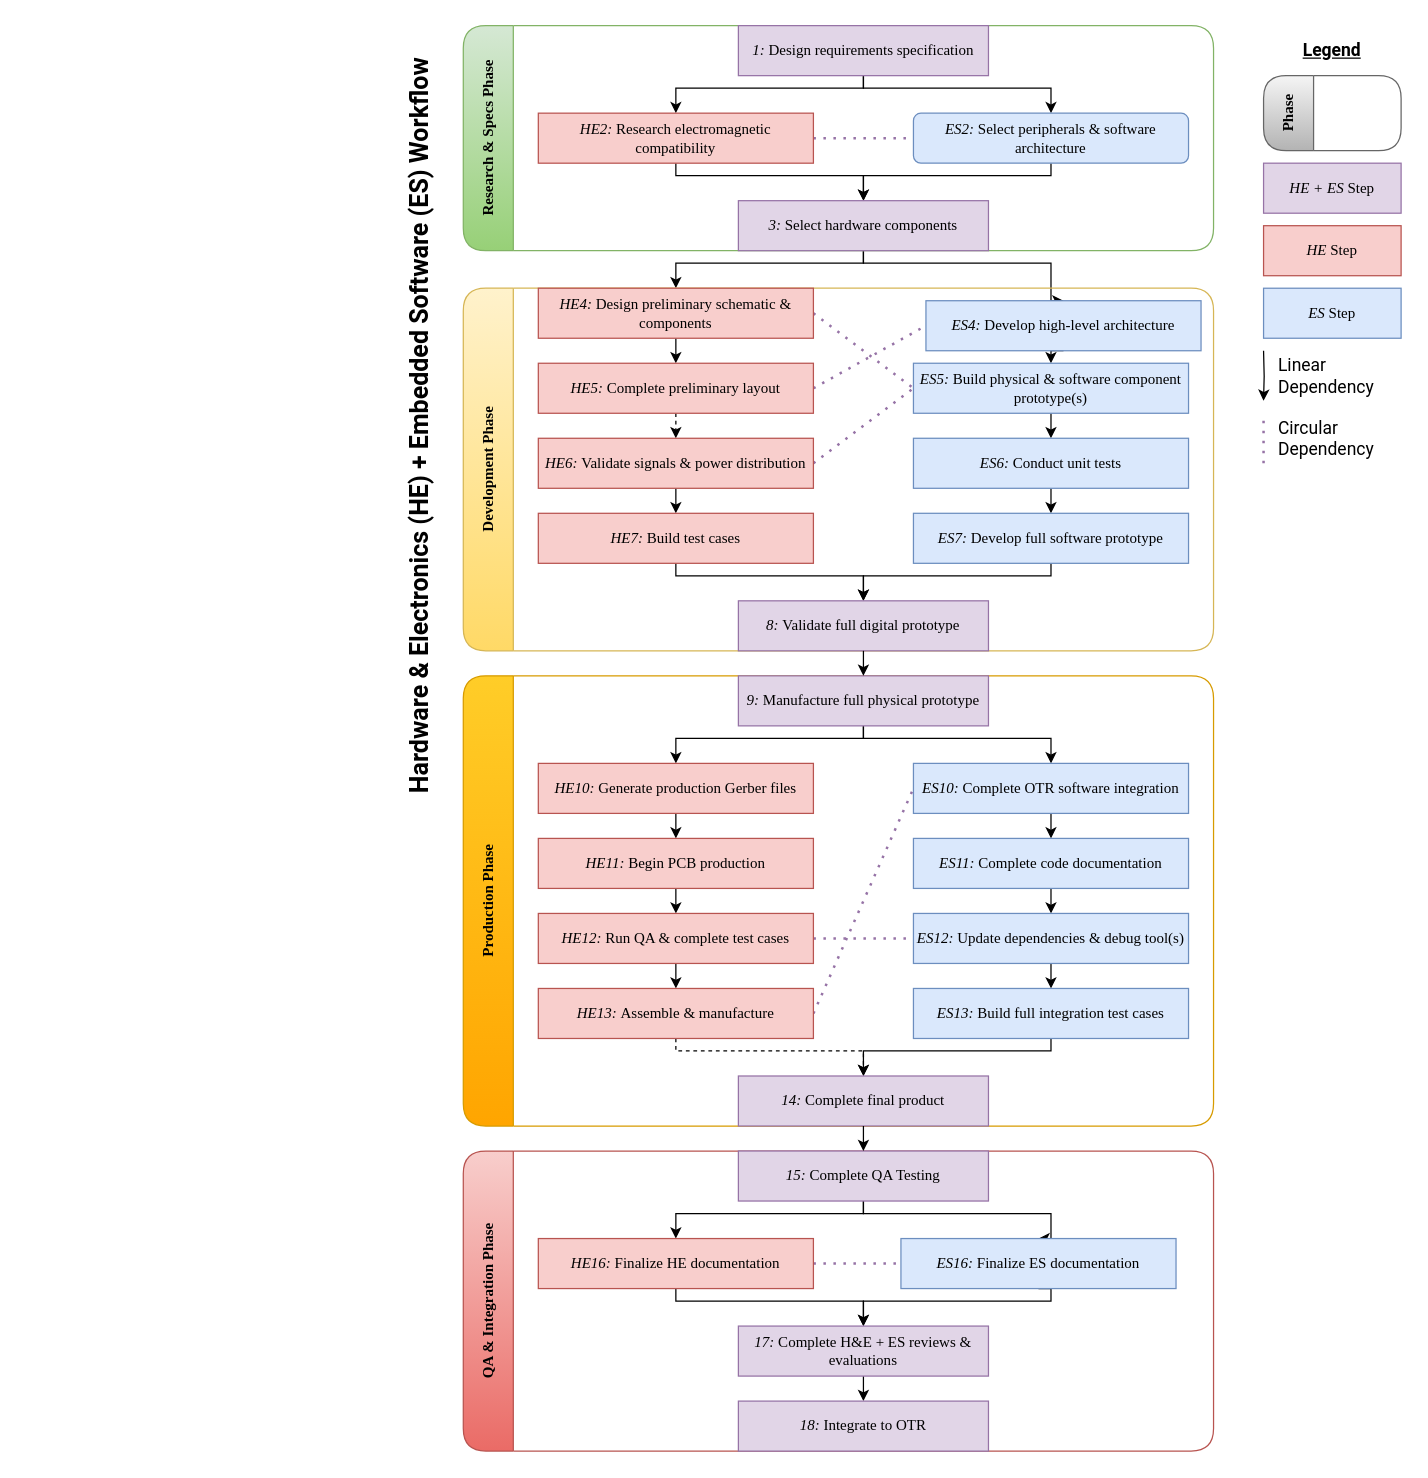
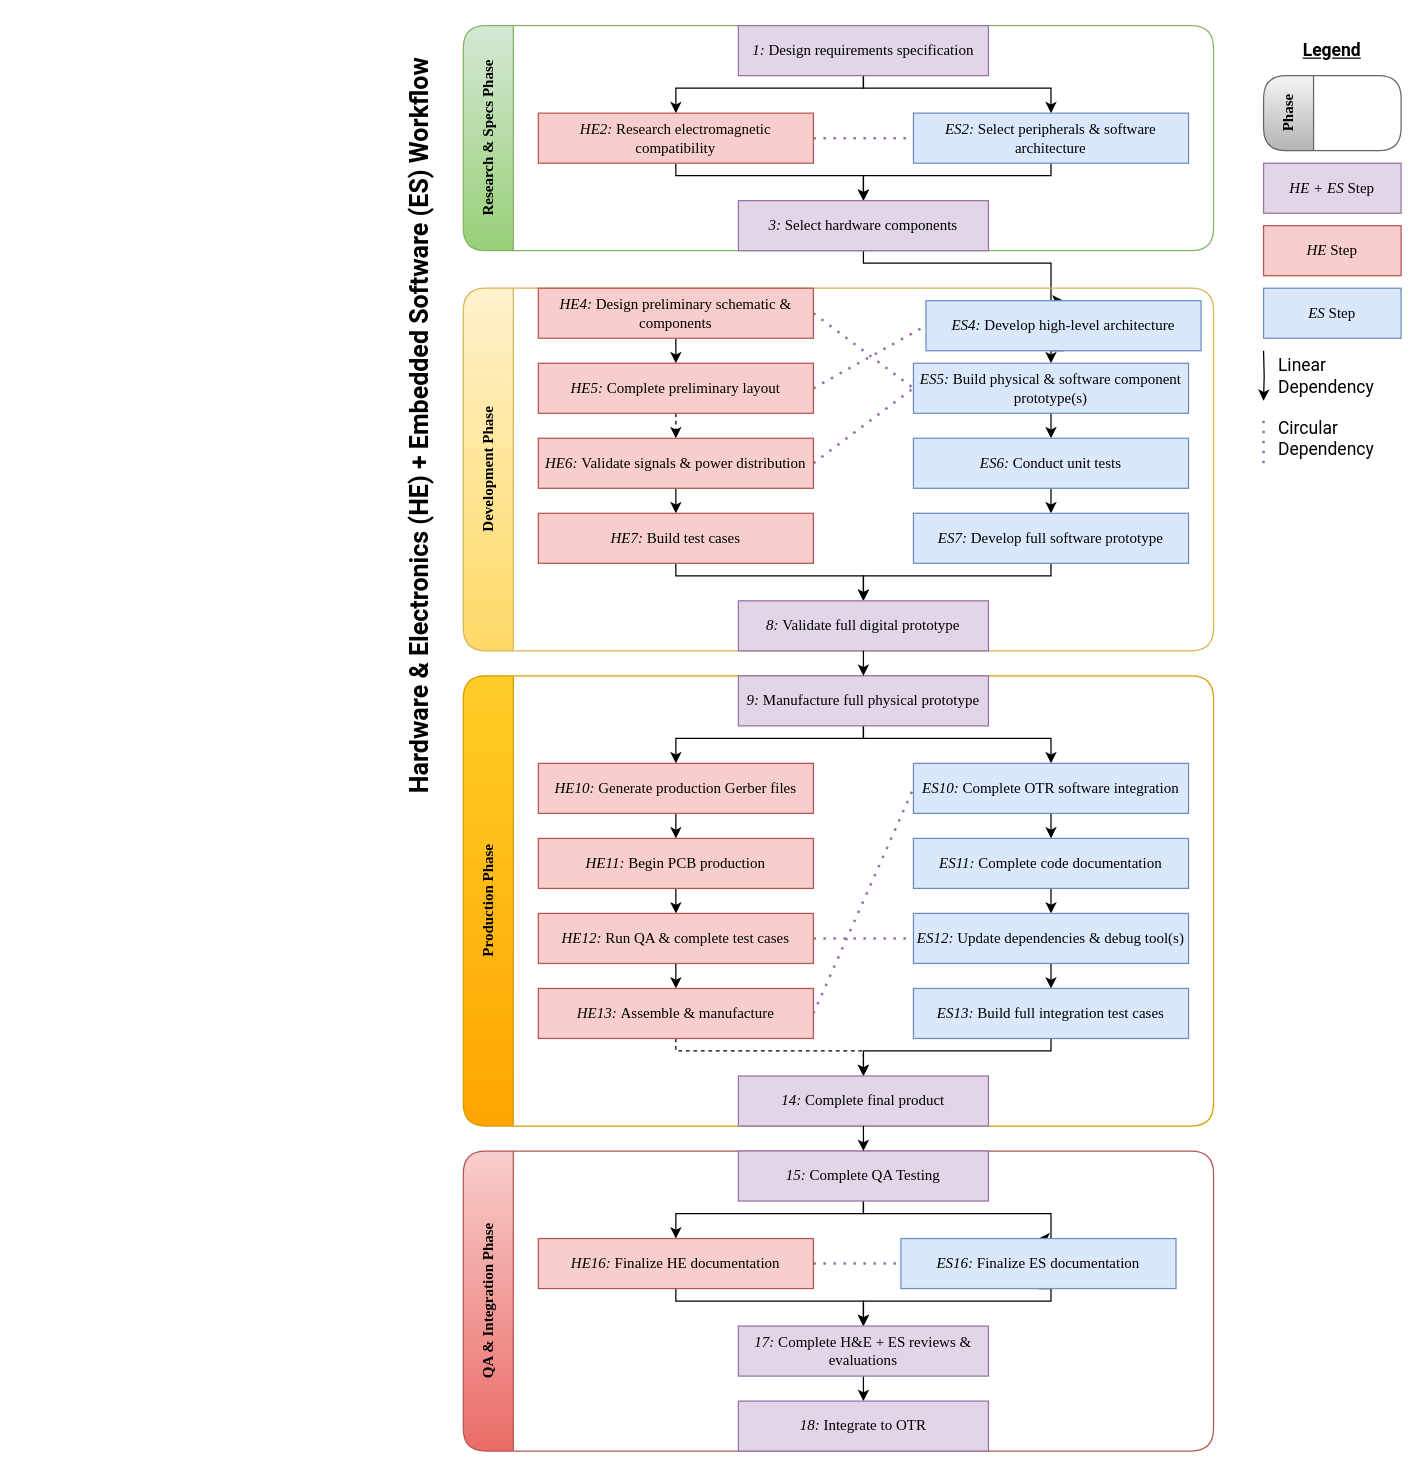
- <mxCell id="12" value="&lt;font&gt;&lt;i&gt;ES2: &lt;/i&gt;Select peripherals &amp;amp; software architecture&lt;br&gt;&lt;/font&gt;" style="whiteSpace=wrap;html=1;fillColor=#dae8fc;strokeColor=#6c8ebf;fontFamily=JetBrains Mono;fontSource=https%3A%2F%2Ffonts.googleapis.com%2Fcss%3Ffamily%3DJetBrains%2BMono;rounded=1;" parent="5" vertex="1"><mxGeometry x="360" y="70" width="220" height="40" as="geometry" /></mxCell>
+ <mxCell id="12" value="&lt;font&gt;&lt;i&gt;ES2: &lt;/i&gt;Select peripherals &amp;amp; software architecture&lt;br&gt;&lt;/font&gt;" style="rounded=0;whiteSpace=wrap;html=1;fillColor=#dae8fc;strokeColor=#6c8ebf;fontFamily=JetBrains Mono;fontSource=https%3A%2F%2Ffonts.googleapis.com%2Fcss%3Ffamily%3DJetBrains%2BMono;" parent="5" vertex="1"><mxGeometry x="360" y="70" width="220" height="40" as="geometry" /></mxCell>
- <mxCell id="3" style="edgeStyle=orthogonalEdgeStyle;rounded=0;orthogonalLoop=1;jettySize=auto;html=1;exitX=0.5;exitY=1;exitDx=0;exitDy=0;entryX=0.5;entryY=0;entryDx=0;entryDy=0;fontFamily=JetBrains Mono;fontSource=https%3A%2F%2Ffonts.googleapis.com%2Fcss%3Ffamily%3DJetBrains%2BMono;" parent="1" source="13" target="56" edge="1"><mxGeometry relative="1" as="geometry"><Array as="points"><mxPoint x="690" y="210" /><mxPoint x="540" y="210" /></Array></mxGeometry></mxCell>
